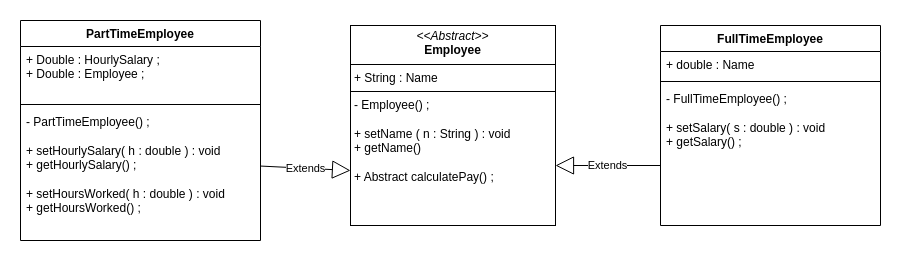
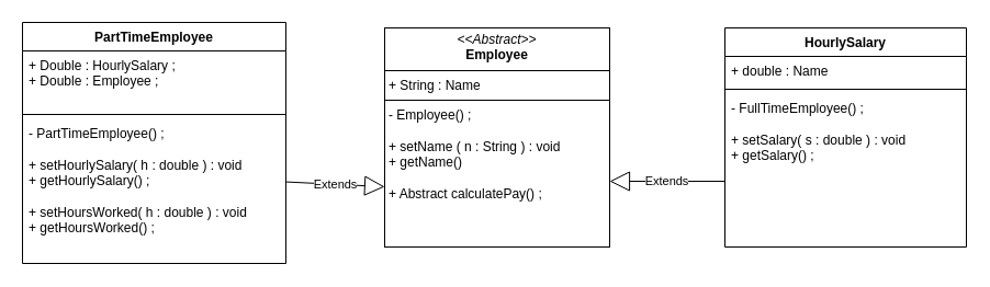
- <mxCell id="3" value="FullTimeEmployee" style="swimlane;fontStyle=1;align=center;verticalAlign=top;childLayout=stackLayout;horizontal=1;startSize=26;horizontalStack=0;resizeParent=1;resizeParentMax=0;resizeLast=0;collapsible=1;marginBottom=0;whiteSpace=wrap;html=1;" parent="1" vertex="1"><mxGeometry x="660" y="25" width="220" height="200" as="geometry" /></mxCell>
+ <mxCell id="3" value="HourlySalary" style="swimlane;fontStyle=1;align=center;verticalAlign=top;childLayout=stackLayout;horizontal=1;startSize=26;horizontalStack=0;resizeParent=1;resizeParentMax=0;resizeLast=0;collapsible=1;marginBottom=0;whiteSpace=wrap;html=1;" parent="1" vertex="1"><mxGeometry x="660" y="25" width="220" height="200" as="geometry" /></mxCell>
